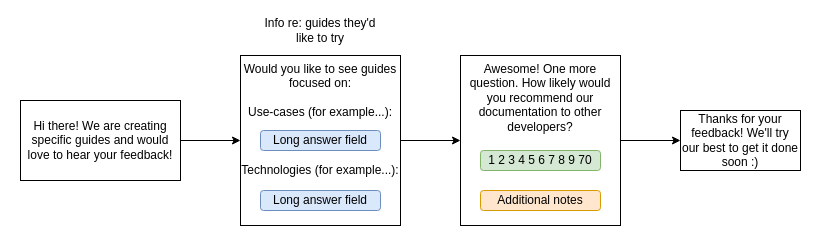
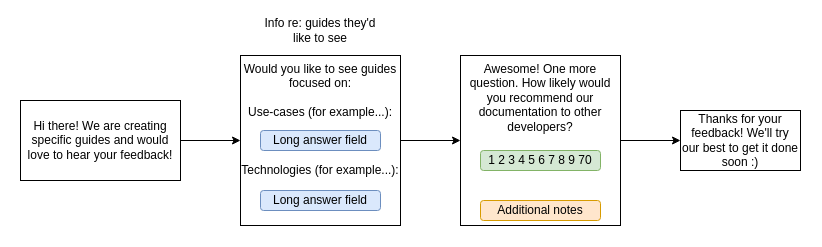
- <mxCell id="12" value="Info re: guides they'd like to try" style="text;html=1;strokeColor=none;fillColor=none;align=center;verticalAlign=middle;whiteSpace=wrap;rounded=0;" vertex="1" parent="1"><mxGeometry x="260" y="20" width="120" height="20" as="geometry" /></mxCell>
+ <mxCell id="12" value="Info re: guides they'd like to see" style="text;html=1;strokeColor=none;fillColor=none;align=center;verticalAlign=middle;whiteSpace=wrap;rounded=0;" vertex="1" parent="1"><mxGeometry x="260" y="20" width="120" height="20" as="geometry" /></mxCell>
- <mxCell id="11" value="Additional notes" style="rounded=1;whiteSpace=wrap;html=1;fillColor=#ffe6cc;strokeColor=#d79b00;" vertex="1" parent="1"><mxGeometry x="480" y="190" width="120" height="20" as="geometry" /></mxCell>
+ <mxCell id="11" value="Additional notes" style="rounded=1;whiteSpace=wrap;html=1;fillColor=#ffe6cc;strokeColor=#d79b00;" vertex="1" parent="1"><mxGeometry x="480" y="200" width="120" height="20" as="geometry" /></mxCell>
